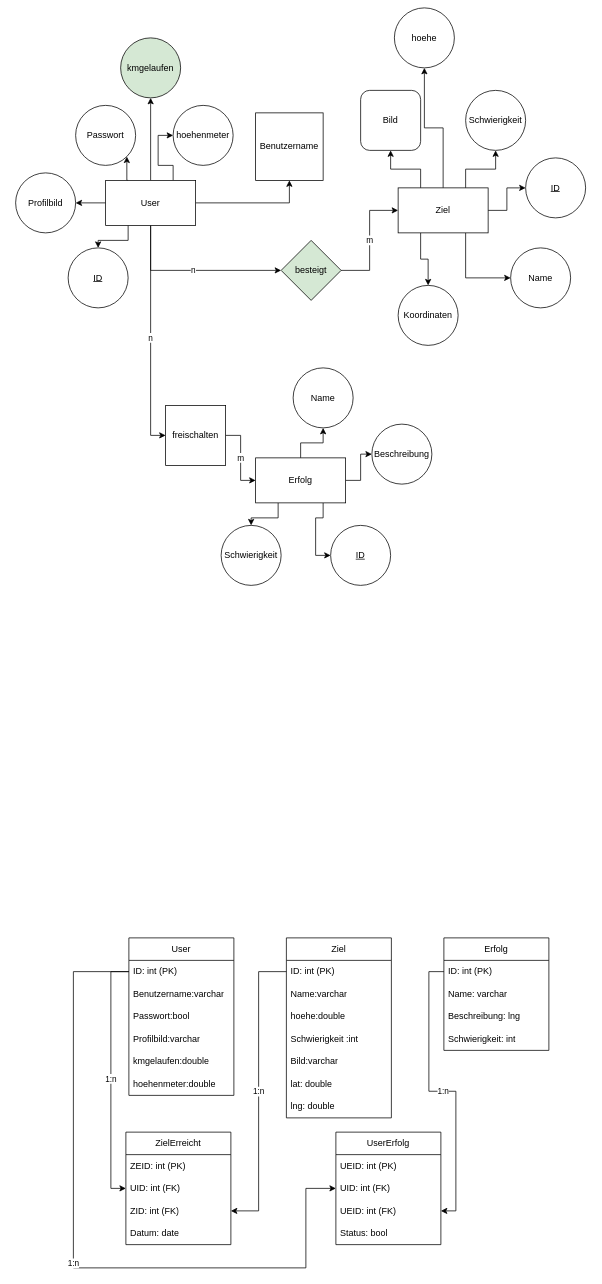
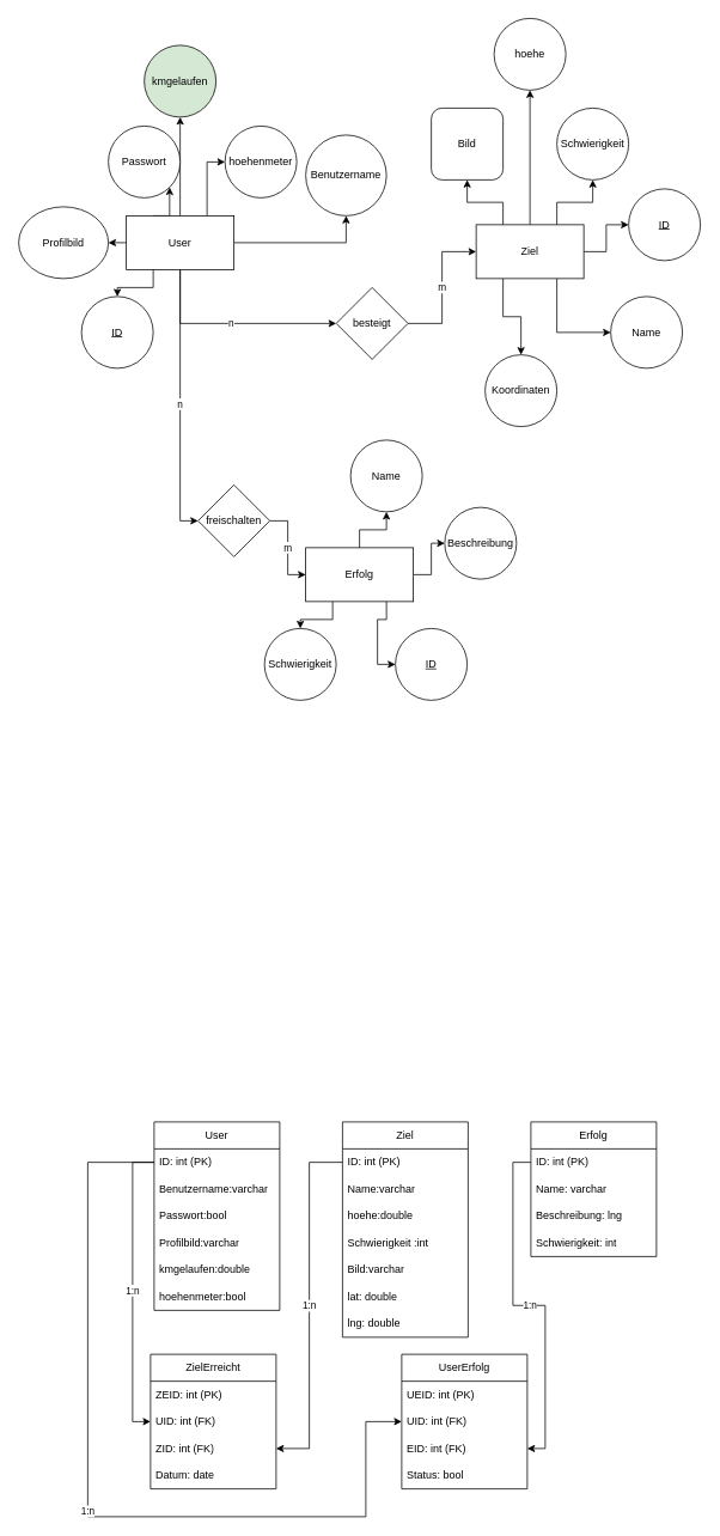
- <mxCell id="26" value="hoehe" style="ellipse;whiteSpace=wrap;html=1;aspect=fixed;" parent="1" vertex="1"><mxGeometry x="525" y="10" width="80" height="80" as="geometry" /></mxCell>
+ <mxCell id="26" value="hoehe" style="ellipse;whiteSpace=wrap;html=1;aspect=fixed;" parent="1" vertex="1"><mxGeometry x="550" y="20" width="80" height="80" as="geometry" /></mxCell>
- <mxCell id="13" value="Passwort" style="ellipse;whiteSpace=wrap;html=1;aspect=fixed;" parent="1" vertex="1"><mxGeometry x="100" y="140" width="80" height="80" as="geometry" /></mxCell>
+ <mxCell id="13" value="Passwort" style="ellipse;whiteSpace=wrap;html=1;aspect=fixed;" parent="1" vertex="1"><mxGeometry x="120" y="140" width="80" height="80" as="geometry" /></mxCell>
- <mxCell id="16" value="hoehenmeter" style="ellipse;whiteSpace=wrap;html=1;aspect=fixed;" parent="1" vertex="1"><mxGeometry x="230" y="140" width="80" height="80" as="geometry" /></mxCell>
+ <mxCell id="16" value="hoehenmeter" style="ellipse;whiteSpace=wrap;html=1;aspect=fixed;" parent="1" vertex="1"><mxGeometry x="250" y="140" width="80" height="80" as="geometry" /></mxCell>
- <mxCell id="12" value="Benutzername" style="whiteSpace=wrap;html=1;aspect=fixed;rounded=0;" parent="1" vertex="1"><mxGeometry x="340" y="150" width="90" height="90" as="geometry" /></mxCell>
+ <mxCell id="12" value="Benutzername" style="ellipse;whiteSpace=wrap;html=1;aspect=fixed;" parent="1" vertex="1"><mxGeometry x="340" y="150" width="90" height="90" as="geometry" /></mxCell>
- <mxCell id="14" value="Profilbild" style="ellipse;whiteSpace=wrap;html=1;aspect=fixed;" parent="1" vertex="1"><mxGeometry x="20" y="230" width="80" height="80" as="geometry" /></mxCell>
+ <mxCell id="14" value="Profilbild" style="ellipse;whiteSpace=wrap;html=1;aspect=fixed;" parent="1" vertex="1"><mxGeometry x="20" y="230" width="100" height="80" as="geometry" /></mxCell>
- <mxCell id="38" value="besteigt" style="rhombus;whiteSpace=wrap;html=1;fillColor=#d5e8d4;" parent="1" vertex="1"><mxGeometry x="374" y="320" width="80" height="80" as="geometry" /></mxCell>
+ <mxCell id="38" value="besteigt" style="rhombus;whiteSpace=wrap;html=1;" parent="1" vertex="1"><mxGeometry x="374" y="320" width="80" height="80" as="geometry" /></mxCell>
- <mxCell id="76" value="Koordinaten" style="ellipse;whiteSpace=wrap;html=1;aspect=fixed;" parent="1" vertex="1"><mxGeometry x="530" y="380" width="80" height="80" as="geometry" /></mxCell>
+ <mxCell id="76" value="Koordinaten" style="ellipse;whiteSpace=wrap;html=1;aspect=fixed;" parent="1" vertex="1"><mxGeometry x="540" y="395" width="80" height="80" as="geometry" /></mxCell>
- <mxCell id="40" value="freischalten" style="whiteSpace=wrap;html=1;rounded=0;" parent="1" vertex="1"><mxGeometry x="220" y="540" width="80" height="80" as="geometry" /></mxCell>
+ <mxCell id="40" value="freischalten" style="rhombus;whiteSpace=wrap;html=1;" parent="1" vertex="1"><mxGeometry x="220" y="540" width="80" height="80" as="geometry" /></mxCell>
- <mxCell id="47" value="hoehenmeter:double" style="text;strokeColor=none;fillColor=none;align=left;verticalAlign=middle;spacingLeft=4;spacingRight=4;overflow=hidden;points=[[0,0.5],[1,0.5]];portConstraint=eastwest;rotatable=0;whiteSpace=wrap;html=1;" parent="41" vertex="1"><mxGeometry y="180" width="140" height="30" as="geometry" /></mxCell>
+ <mxCell id="47" value="hoehenmeter:bool" style="text;strokeColor=none;fillColor=none;align=left;verticalAlign=middle;spacingLeft=4;spacingRight=4;overflow=hidden;points=[[0,0.5],[1,0.5]];portConstraint=eastwest;rotatable=0;whiteSpace=wrap;html=1;" parent="41" vertex="1"><mxGeometry y="180" width="140" height="30" as="geometry" /></mxCell>
- <mxCell id="71" value="UEID: int (FK)" style="text;strokeColor=none;fillColor=none;align=left;verticalAlign=middle;spacingLeft=4;spacingRight=4;overflow=hidden;points=[[0,0.5],[1,0.5]];portConstraint=eastwest;rotatable=0;whiteSpace=wrap;html=1;" parent="68" vertex="1"><mxGeometry y="90" width="140" height="30" as="geometry" /></mxCell>
+ <mxCell id="71" value="EID: int (FK)" style="text;strokeColor=none;fillColor=none;align=left;verticalAlign=middle;spacingLeft=4;spacingRight=4;overflow=hidden;points=[[0,0.5],[1,0.5]];portConstraint=eastwest;rotatable=0;whiteSpace=wrap;html=1;" parent="68" vertex="1"><mxGeometry y="90" width="140" height="30" as="geometry" /></mxCell>
